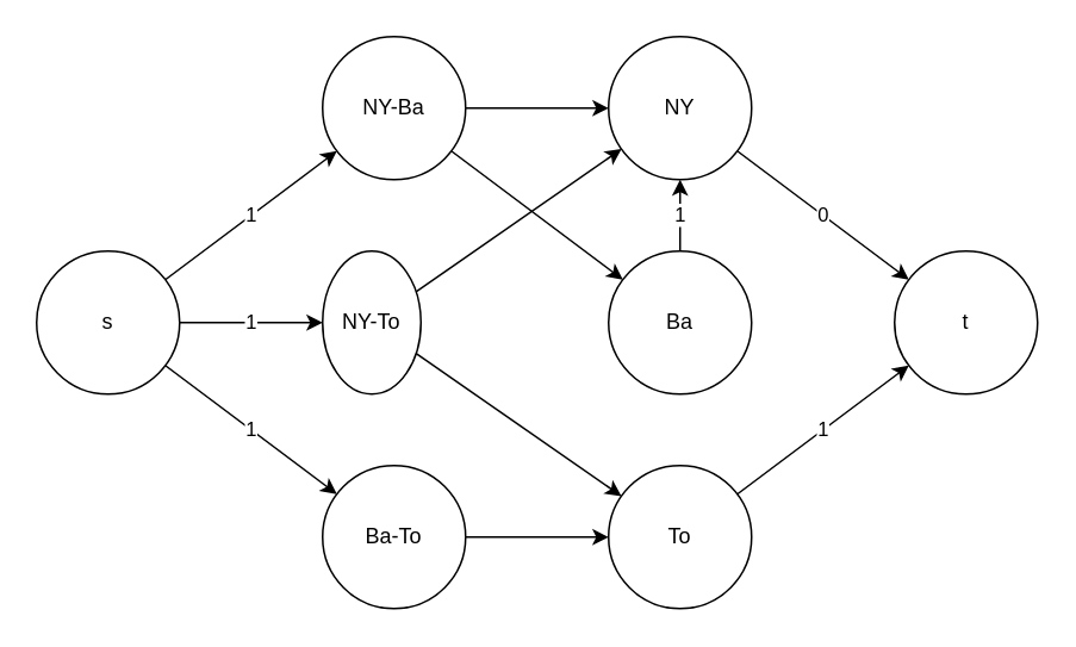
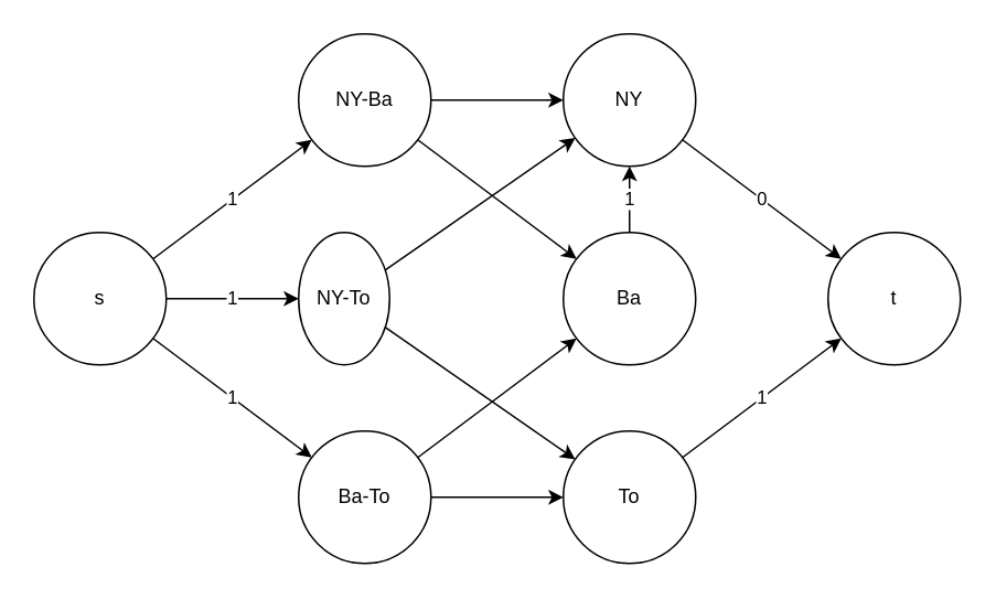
+ <mxCell id="12" style="edgeStyle=none;rounded=0;orthogonalLoop=1;jettySize=auto;html=1;" edge="1" parent="1" source="14" target="18"><mxGeometry relative="1" as="geometry" /></mxCell>
